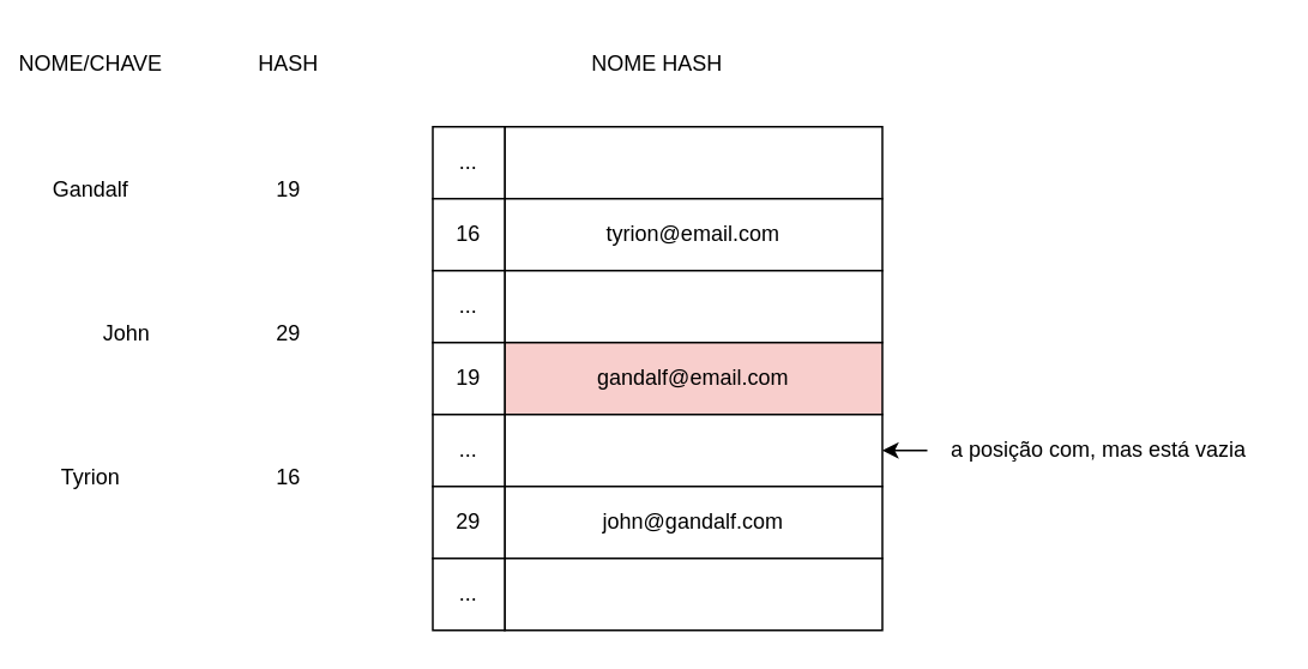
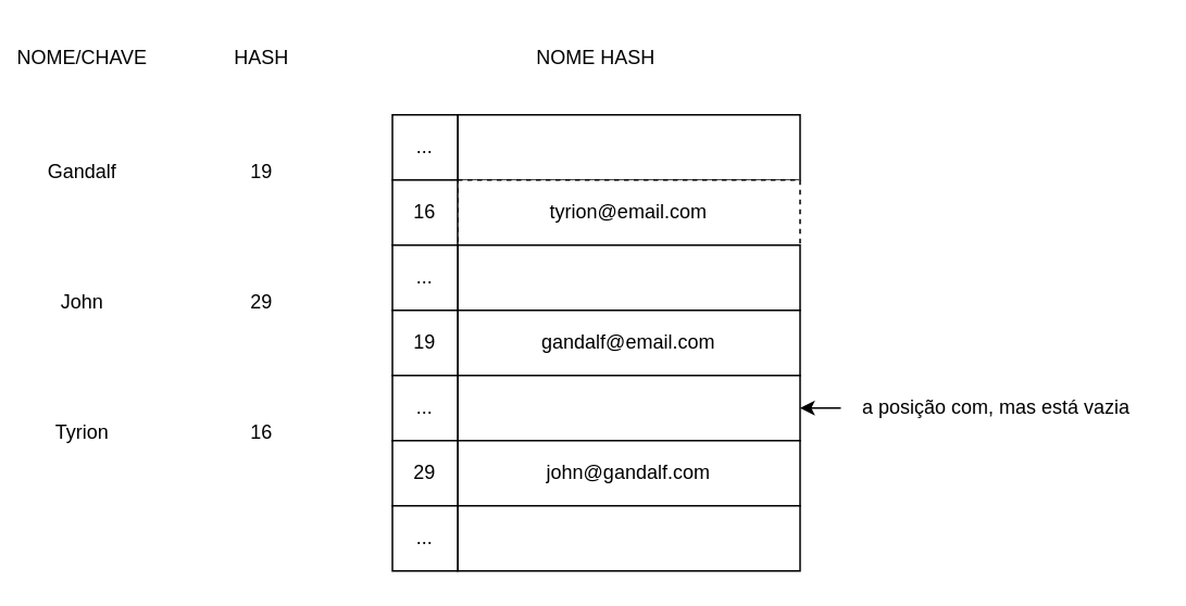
- <mxCell id="10" value="tyrion@email.com" style="rounded=0;whiteSpace=wrap;html=1;" vertex="1" parent="1"><mxGeometry x="280" y="110" width="210" height="40" as="geometry" /></mxCell>
+ <mxCell id="10" value="tyrion@email.com" style="rounded=0;whiteSpace=wrap;html=1;dashed=1;" vertex="1" parent="1"><mxGeometry x="280" y="110" width="210" height="40" as="geometry" /></mxCell>
- <mxCell id="3" value="John" style="text;html=1;strokeColor=none;fillColor=none;align=center;verticalAlign=middle;whiteSpace=wrap;rounded=0;" vertex="1" parent="1"><mxGeometry x="40" y="170" width="60" height="30" as="geometry" /></mxCell>
+ <mxCell id="3" value="John" style="text;html=1;strokeColor=none;fillColor=none;align=center;verticalAlign=middle;whiteSpace=wrap;rounded=0;" vertex="1" parent="1"><mxGeometry x="20" y="170" width="60" height="30" as="geometry" /></mxCell>
- <mxCell id="14" value="gandalf@email.com" style="rounded=0;whiteSpace=wrap;html=1;fillColor=#f8cecc;" vertex="1" parent="1"><mxGeometry x="280" y="190" width="210" height="40" as="geometry" /></mxCell>
+ <mxCell id="14" value="gandalf@email.com" style="rounded=0;whiteSpace=wrap;html=1;" vertex="1" parent="1"><mxGeometry x="280" y="190" width="210" height="40" as="geometry" /></mxCell>
